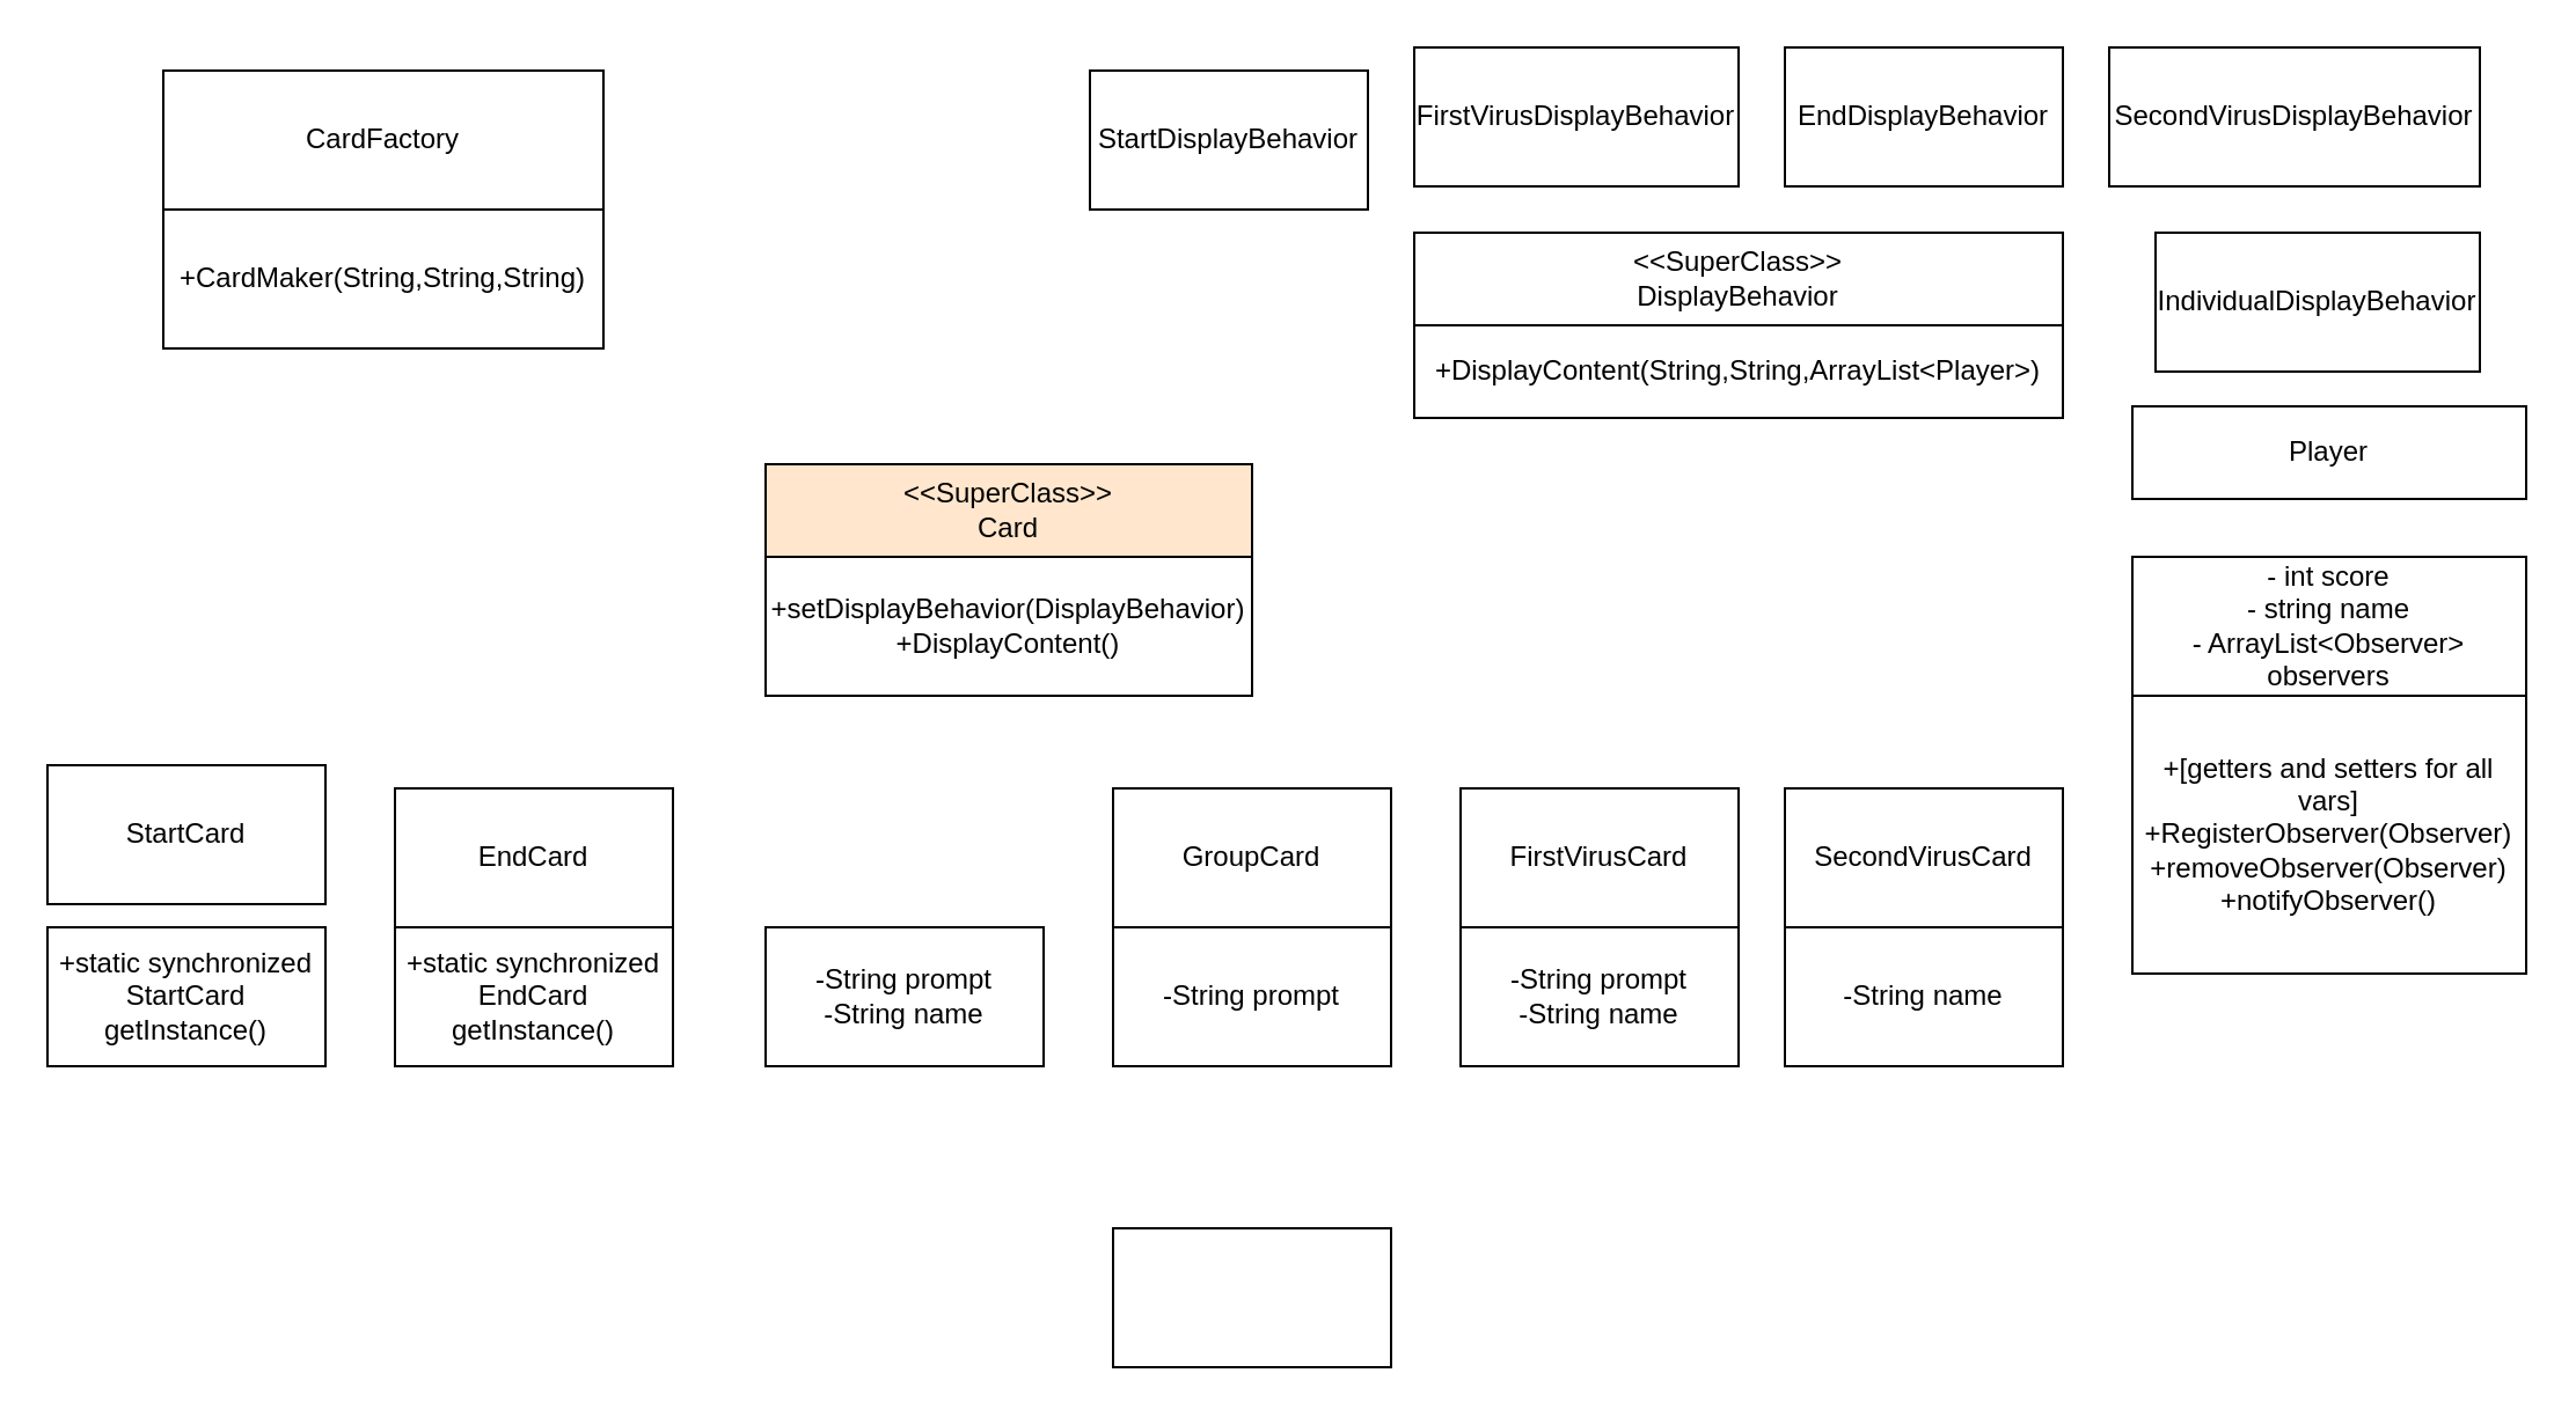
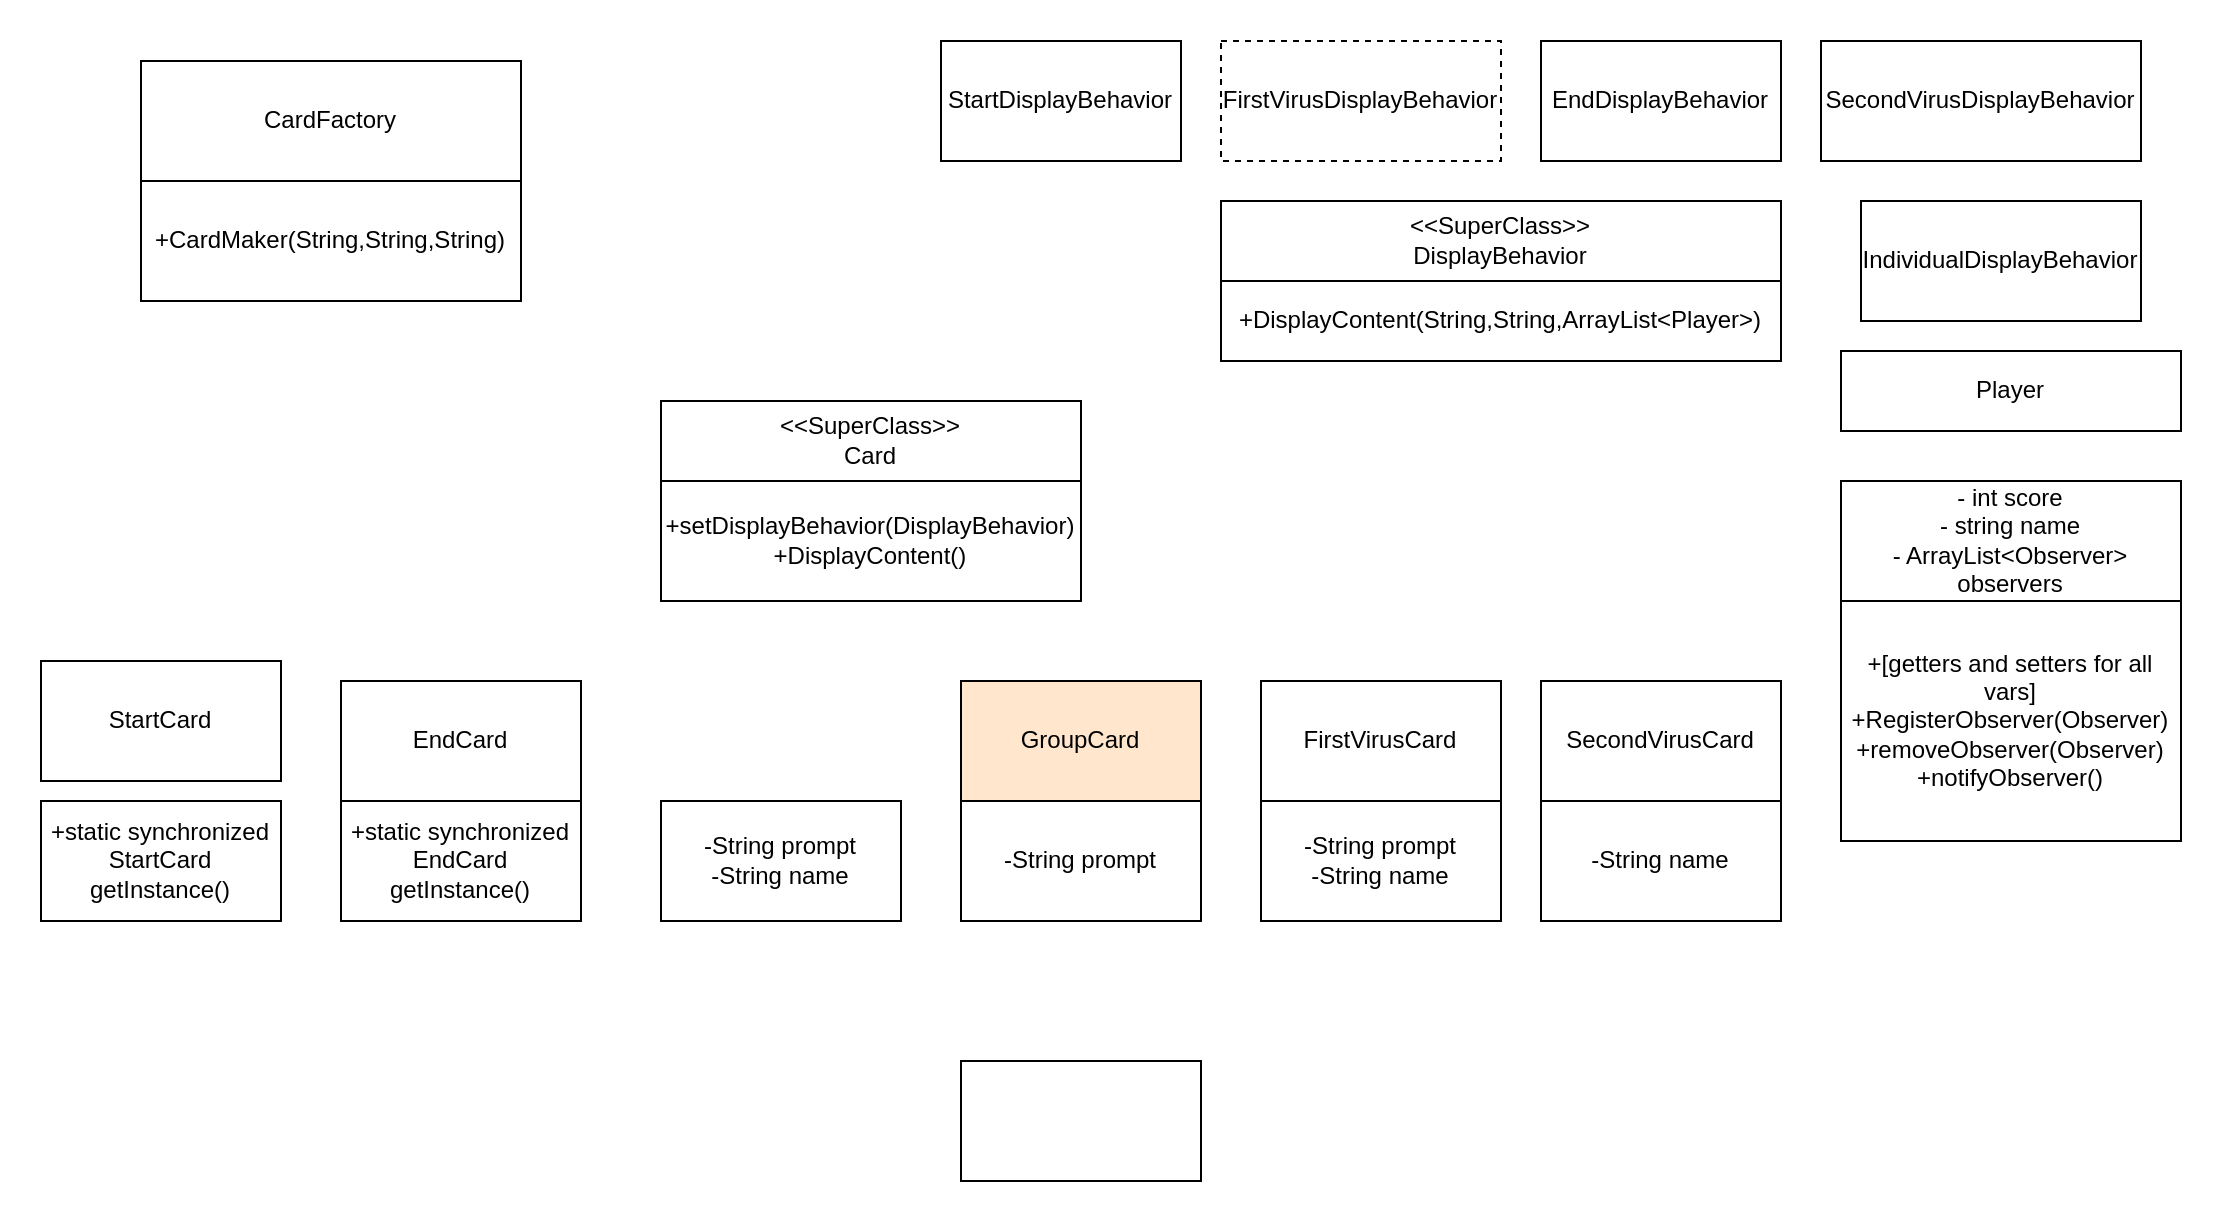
- <mxCell id="6" value="FirstVirusDisplayBehavior" style="rounded=0;whiteSpace=wrap;html=1;" vertex="1" parent="1"><mxGeometry x="610" y="20" width="140" height="60" as="geometry" /></mxCell>
+ <mxCell id="6" value="FirstVirusDisplayBehavior" style="rounded=0;whiteSpace=wrap;html=1;dashed=1;" vertex="1" parent="1"><mxGeometry x="610" y="20" width="140" height="60" as="geometry" /></mxCell>
- <mxCell id="4" value="StartDisplayBehavior" style="rounded=0;whiteSpace=wrap;html=1;" vertex="1" parent="1"><mxGeometry x="470" y="30" width="120" height="60" as="geometry" /></mxCell>
+ <mxCell id="4" value="StartDisplayBehavior" style="rounded=0;whiteSpace=wrap;html=1;" vertex="1" parent="1"><mxGeometry x="470" y="20" width="120" height="60" as="geometry" /></mxCell>
- <mxCell id="11" value="&amp;lt;&amp;lt;SuperClass&amp;gt;&amp;gt;&lt;br&gt;Card" style="rounded=0;whiteSpace=wrap;html=1;fillColor=#ffe6cc;" vertex="1" parent="1"><mxGeometry x="330" y="200" width="210" height="40" as="geometry" /></mxCell>
+ <mxCell id="11" value="&amp;lt;&amp;lt;SuperClass&amp;gt;&amp;gt;&lt;br&gt;Card" style="rounded=0;whiteSpace=wrap;html=1;" vertex="1" parent="1"><mxGeometry x="330" y="200" width="210" height="40" as="geometry" /></mxCell>
- <mxCell id="15" value="GroupCard" style="rounded=0;whiteSpace=wrap;html=1;" vertex="1" parent="1"><mxGeometry x="480" y="340" width="120" height="60" as="geometry" /></mxCell>
+ <mxCell id="15" value="GroupCard" style="rounded=0;whiteSpace=wrap;html=1;fillColor=#ffe6cc;" vertex="1" parent="1"><mxGeometry x="480" y="340" width="120" height="60" as="geometry" /></mxCell>
